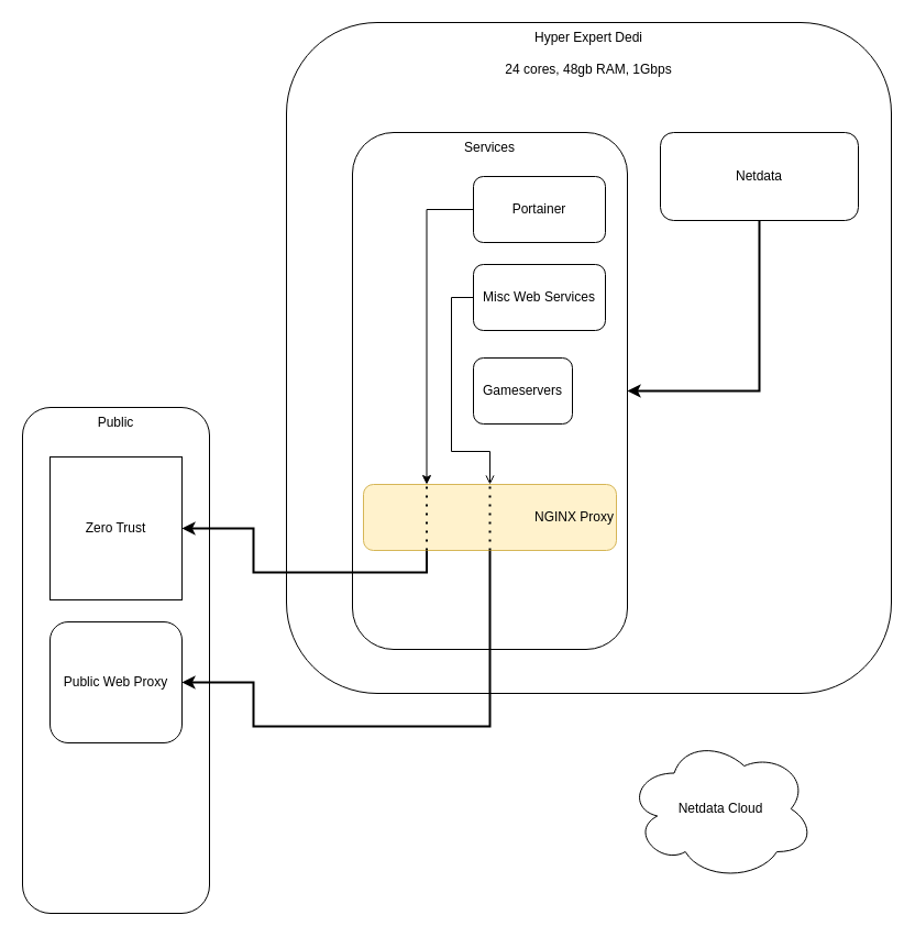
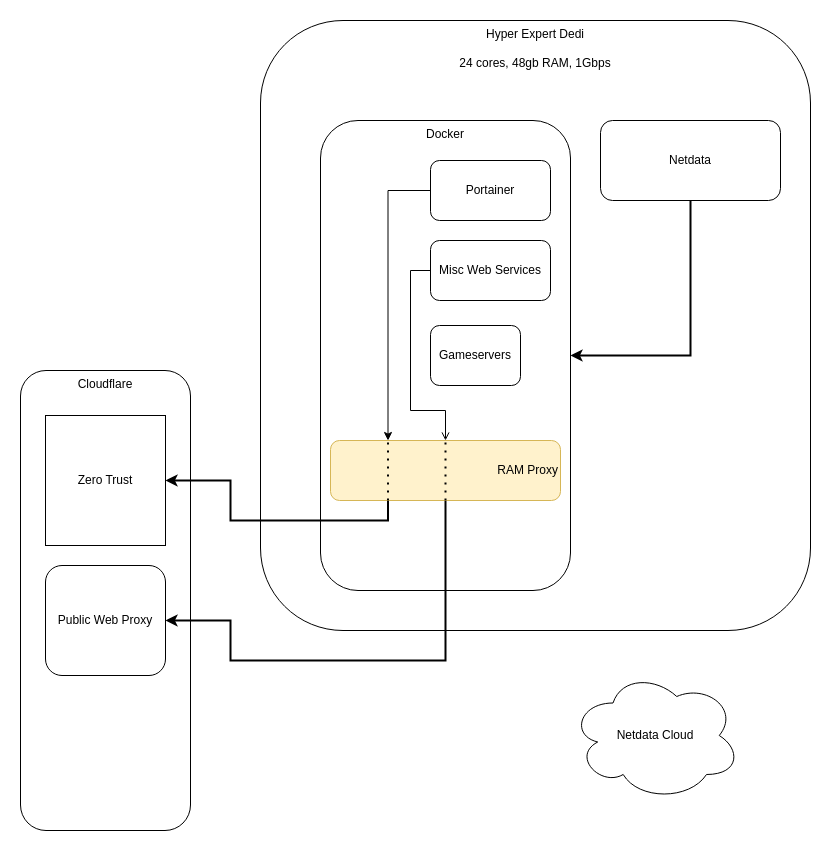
- <mxCell id="3" value="Services" style="rounded=1;whiteSpace=wrap;html=1;shadow=0;glass=0;sketch=0;verticalAlign=top;" vertex="1" parent="1"><mxGeometry x="320" y="120" width="250" height="470" as="geometry" /></mxCell>
+ <mxCell id="3" value="Docker" style="rounded=1;whiteSpace=wrap;html=1;shadow=0;glass=0;sketch=0;verticalAlign=top;" vertex="1" parent="1"><mxGeometry x="320" y="120" width="250" height="470" as="geometry" /></mxCell>
- <mxCell id="11" value="Public" style="rounded=1;whiteSpace=wrap;html=1;shadow=0;glass=0;sketch=0;verticalAlign=top;" vertex="1" parent="1"><mxGeometry x="20" y="370" width="170" height="460" as="geometry" /></mxCell>
+ <mxCell id="11" value="Cloudflare" style="rounded=1;whiteSpace=wrap;html=1;shadow=0;glass=0;sketch=0;verticalAlign=top;" vertex="1" parent="1"><mxGeometry x="20" y="370" width="170" height="460" as="geometry" /></mxCell>
- <mxCell id="16" value="NGINX Proxy" style="rounded=1;whiteSpace=wrap;html=1;shadow=0;glass=0;sketch=0;fillColor=#fff2cc;strokeColor=#d6b656;align=right;" vertex="1" parent="1"><mxGeometry x="330" y="440" width="230" height="60" as="geometry" /></mxCell>
+ <mxCell id="16" value="RAM Proxy" style="rounded=1;whiteSpace=wrap;html=1;shadow=0;glass=0;sketch=0;fillColor=#fff2cc;strokeColor=#d6b656;align=right;" vertex="1" parent="1"><mxGeometry x="330" y="440" width="230" height="60" as="geometry" /></mxCell>
